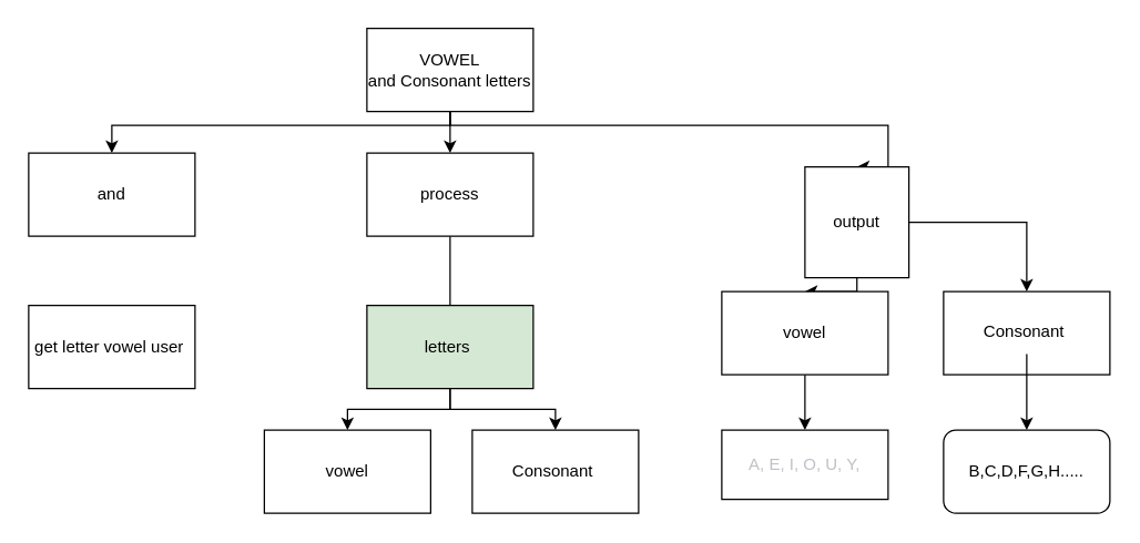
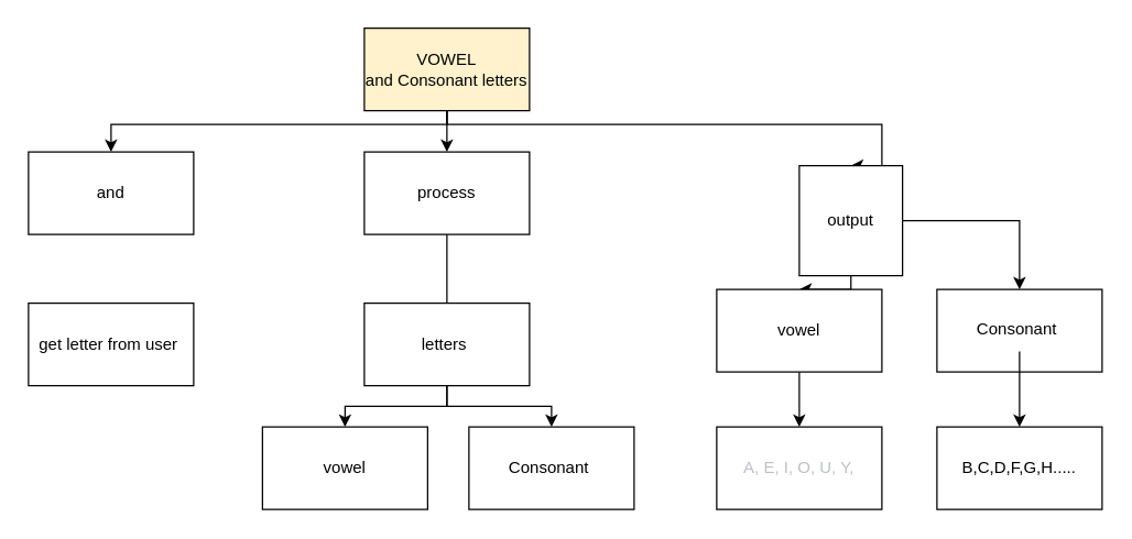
- <mxCell id="5" value="VOWEL and&amp;nbsp;Consonant letters" style="rounded=0;whiteSpace=wrap;html=1;" vertex="1" parent="1"><mxGeometry x="264" y="20" width="120" height="60" as="geometry" /></mxCell>
+ <mxCell id="5" value="VOWEL and&amp;nbsp;Consonant letters" style="rounded=0;whiteSpace=wrap;html=1;fillColor=#fff2cc;" vertex="1" parent="1"><mxGeometry x="264" y="20" width="120" height="60" as="geometry" /></mxCell>
- <mxCell id="12" value="get letter vowel user&amp;nbsp;" style="rounded=0;whiteSpace=wrap;html=1;" vertex="1" parent="1"><mxGeometry x="20" y="220" width="120" height="60" as="geometry" /></mxCell>
+ <mxCell id="12" value="get letter from user&amp;nbsp;" style="rounded=0;whiteSpace=wrap;html=1;" vertex="1" parent="1"><mxGeometry x="20" y="220" width="120" height="60" as="geometry" /></mxCell>
- <mxCell id="15" value="letters&amp;nbsp;" style="rounded=0;whiteSpace=wrap;html=1;fillColor=#d5e8d4;" vertex="1" parent="1"><mxGeometry x="264" y="220" width="120" height="60" as="geometry" /></mxCell>
+ <mxCell id="15" value="letters&amp;nbsp;" style="rounded=0;whiteSpace=wrap;html=1;" vertex="1" parent="1"><mxGeometry x="264" y="220" width="120" height="60" as="geometry" /></mxCell>
- <mxCell id="23" value="&lt;span style=&quot;color: rgb(189 , 193 , 198) ; font-family: &amp;#34;arial&amp;#34; , sans-serif ; text-align: left ; line-height: 1.2&quot;&gt;&lt;font style=&quot;font-size: 12px&quot;&gt;A, E, I, O, U, Y,&lt;/font&gt;&lt;/span&gt;" style="rounded=0;whiteSpace=wrap;html=1;" vertex="1" parent="1"><mxGeometry x="520" y="310" width="120" height="50" as="geometry" /></mxCell>
+ <mxCell id="23" value="&lt;span style=&quot;color: rgb(189 , 193 , 198) ; font-family: &amp;#34;arial&amp;#34; , sans-serif ; text-align: left ; line-height: 1.2&quot;&gt;&lt;font style=&quot;font-size: 12px&quot;&gt;A, E, I, O, U, Y,&lt;/font&gt;&lt;/span&gt;" style="rounded=0;whiteSpace=wrap;html=1;" vertex="1" parent="1"><mxGeometry x="520" y="310" width="120" height="60" as="geometry" /></mxCell>
- <mxCell id="24" value="B,C,D,F,G,H....." style="whiteSpace=wrap;html=1;labelBackgroundColor=none;fontSize=12;rounded=1;" vertex="1" parent="1"><mxGeometry x="680" y="310" width="120" height="60" as="geometry" /></mxCell>
+ <mxCell id="24" value="B,C,D,F,G,H....." style="rounded=0;whiteSpace=wrap;html=1;labelBackgroundColor=none;fontSize=12;" vertex="1" parent="1"><mxGeometry x="680" y="310" width="120" height="60" as="geometry" /></mxCell>
